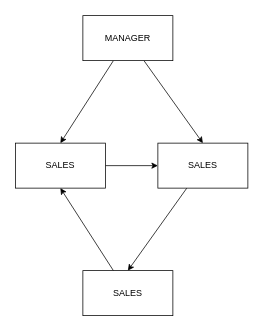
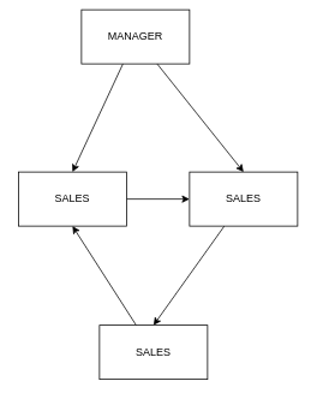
- <mxCell id="10" value="MANAGER" style="rounded=0;whiteSpace=wrap;html=1;" parent="1" vertex="1"><mxGeometry x="110" y="20" width="120" height="60" as="geometry" /></mxCell>
+ <mxCell id="10" value="MANAGER" style="rounded=0;whiteSpace=wrap;html=1;" parent="1" vertex="1"><mxGeometry x="90" y="10" width="120" height="60" as="geometry" /></mxCell>
